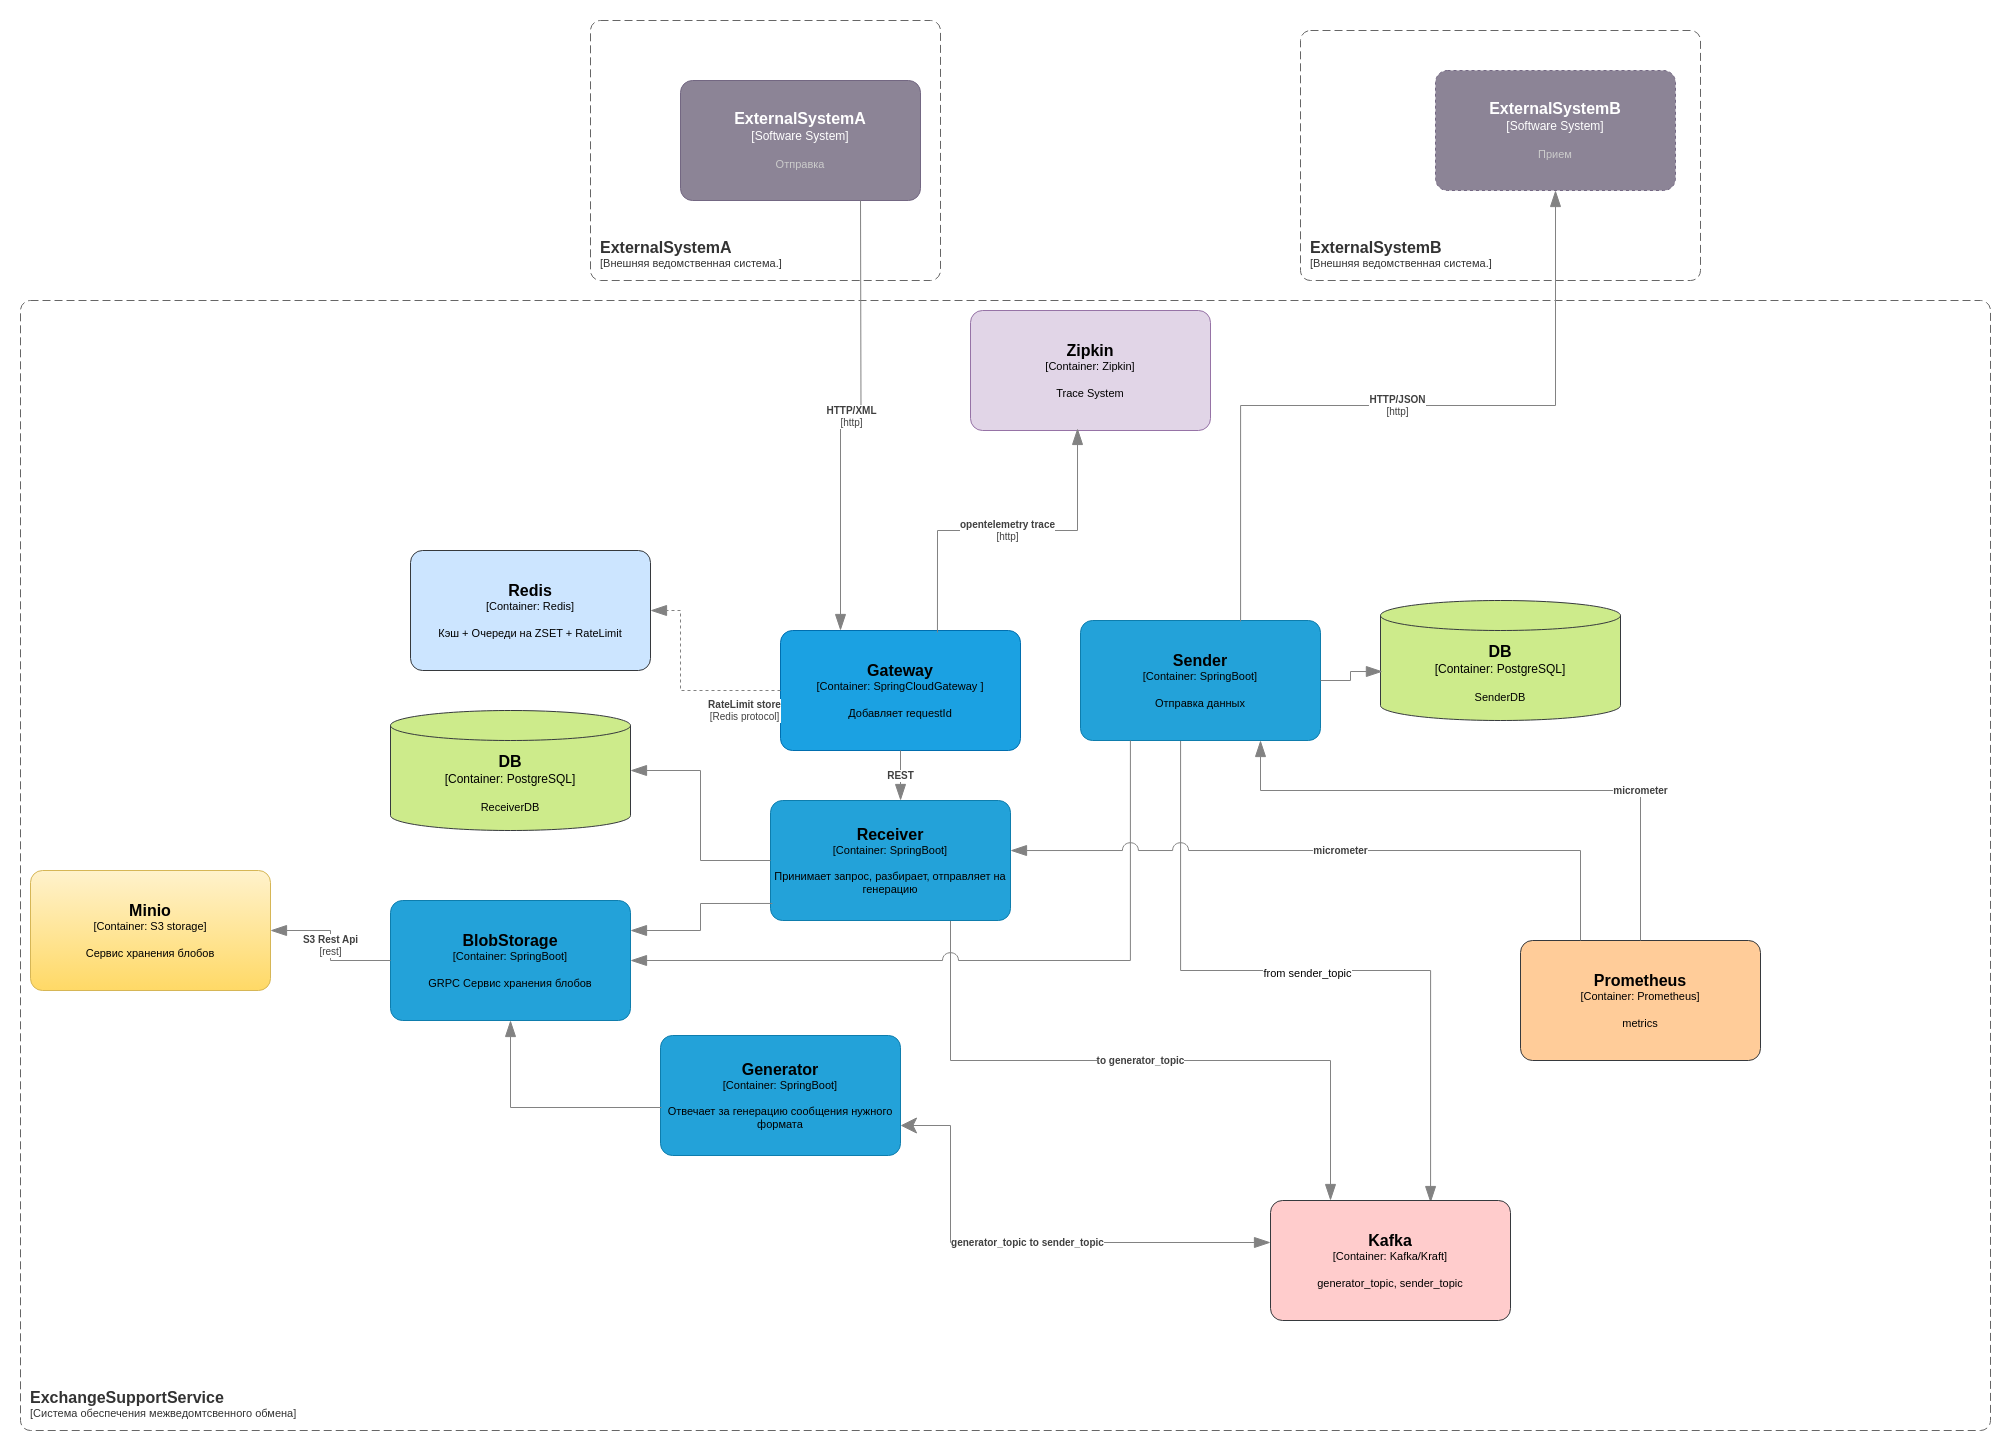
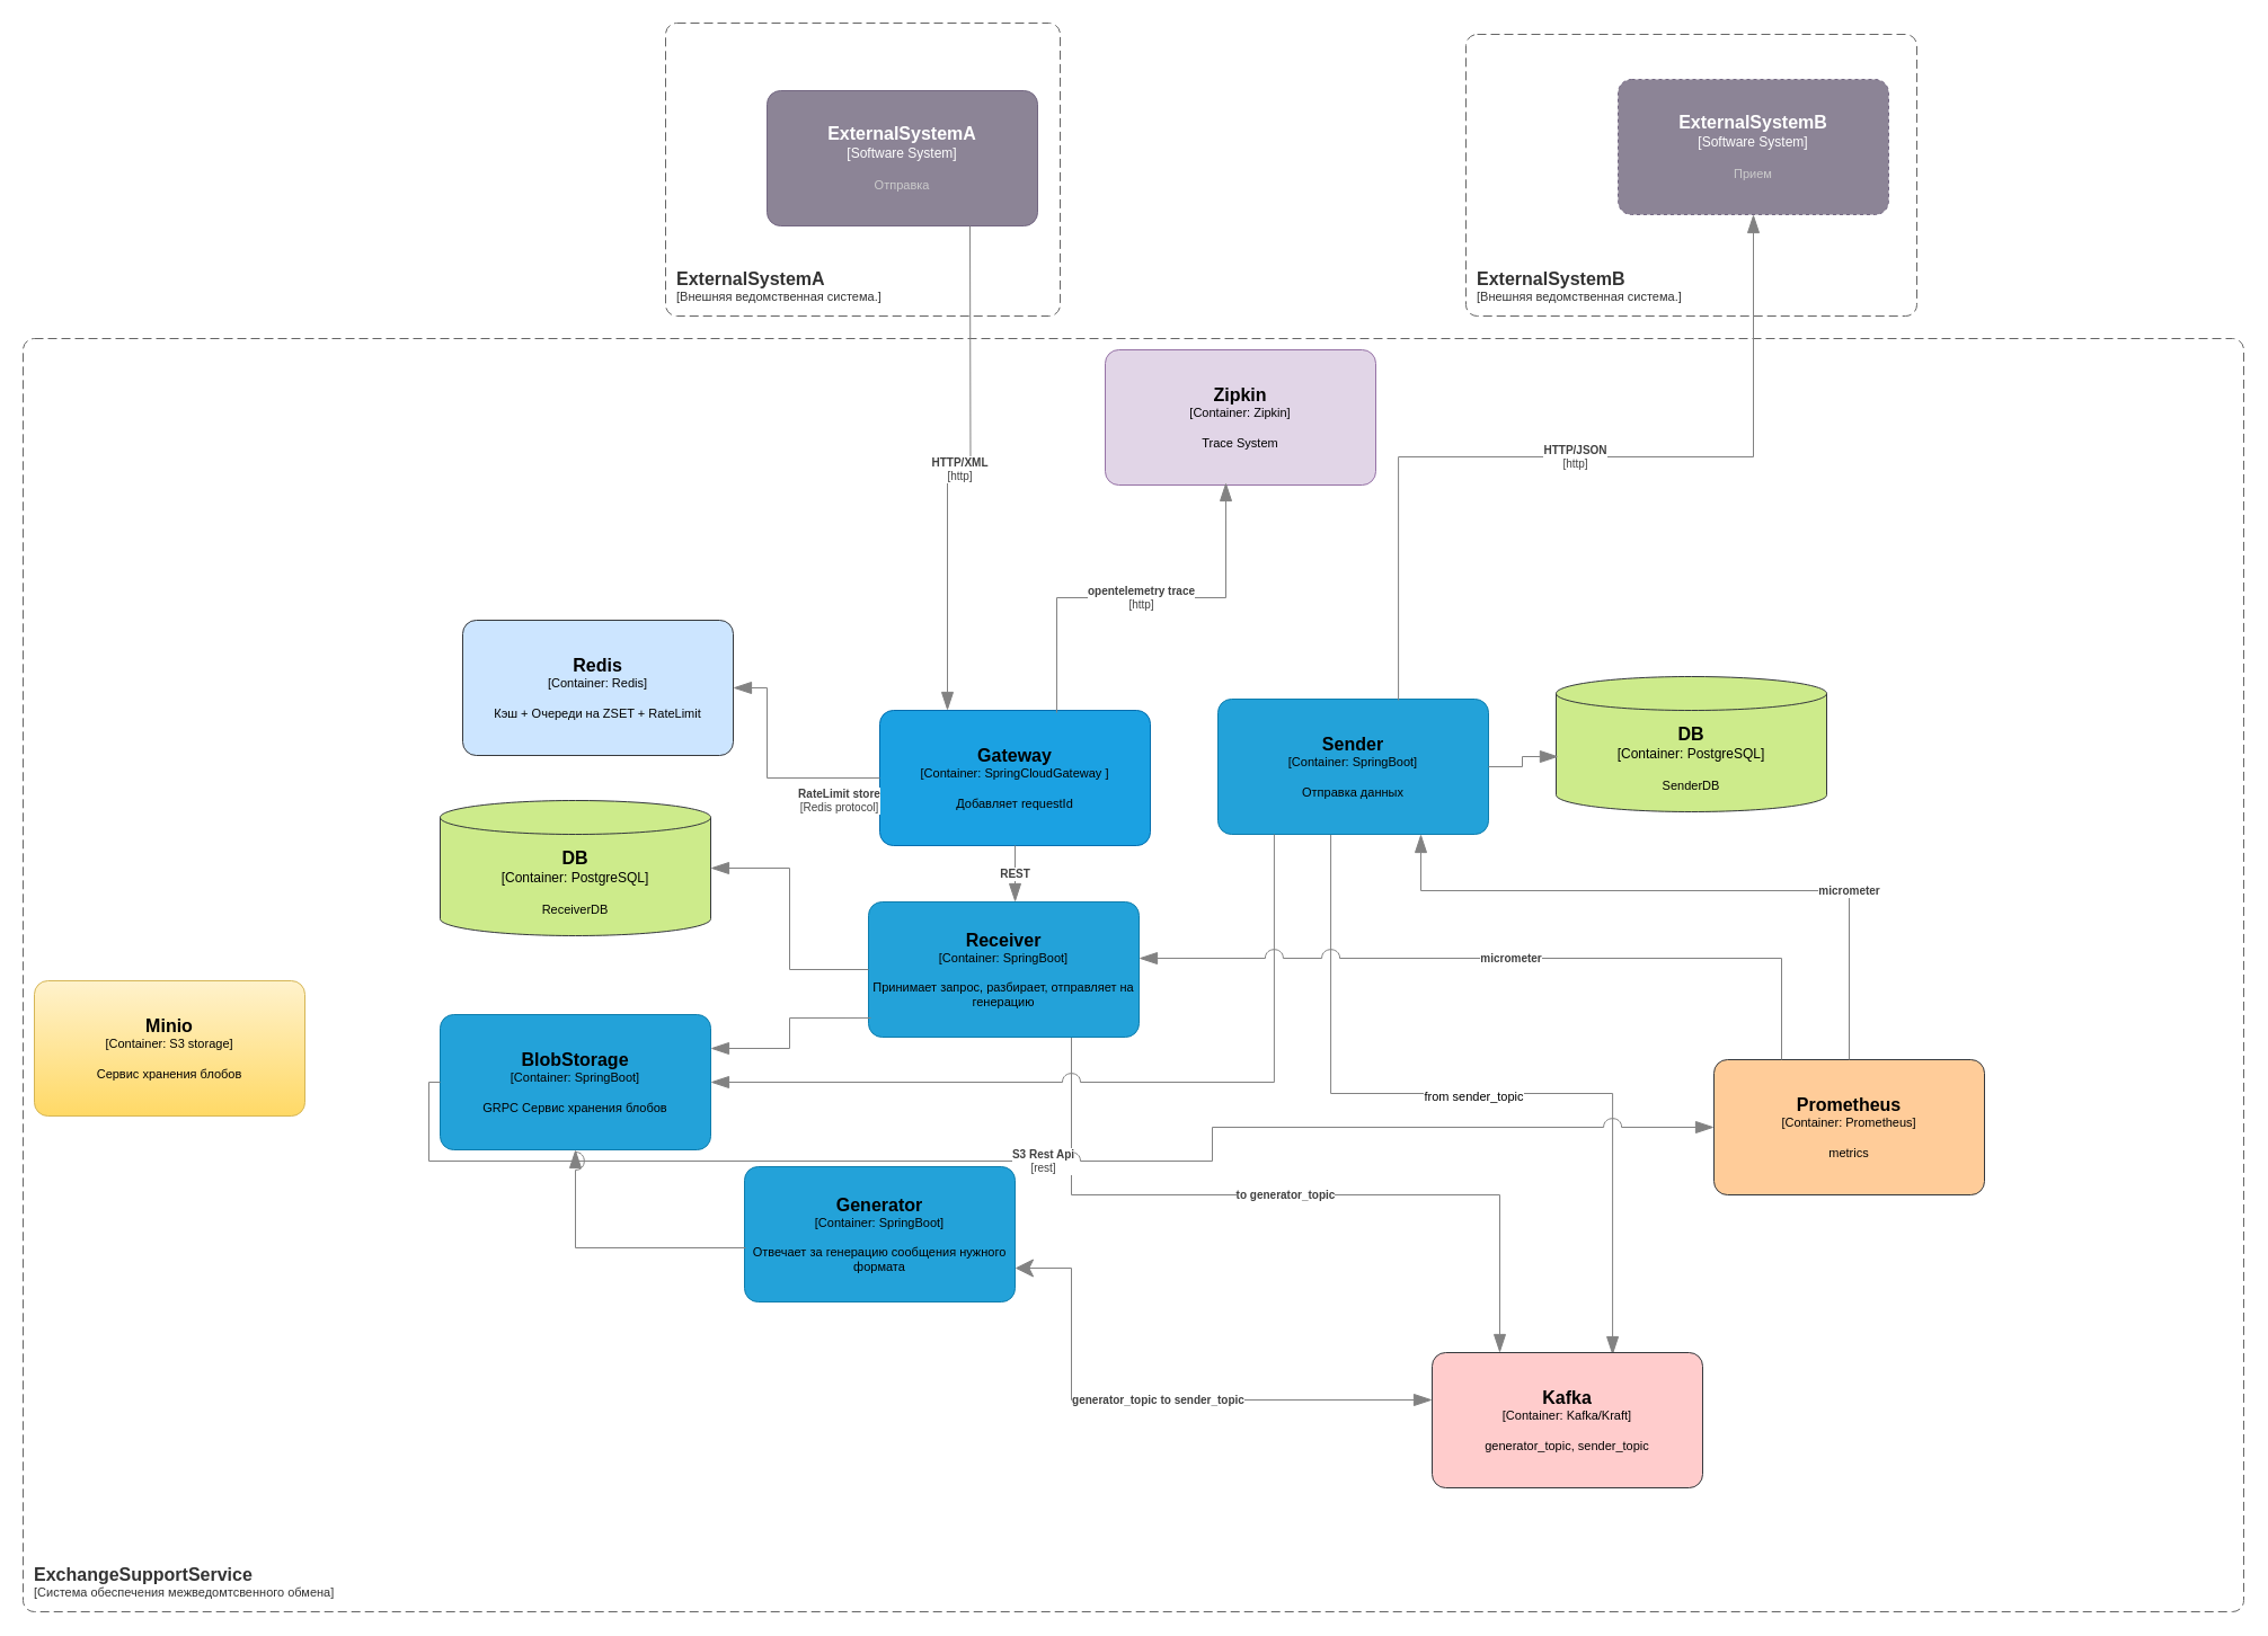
- <mxCell id="29" value="&lt;font style=&quot;font-size: 16px&quot;&gt;&lt;b&gt;Zipkin&lt;/b&gt;&lt;/font&gt;&lt;div&gt;[Container: Zipkin]&lt;/div&gt;&lt;br&gt;&lt;div&gt;&lt;font style=&quot;font-size: 11px&quot;&gt;&lt;font&gt;Trace System&lt;/font&gt;&lt;/font&gt;&lt;/div&gt;" style="rounded=1;whiteSpace=wrap;html=1;fontSize=11;labelBackgroundColor=none;fillColor=#e1d5e7;align=center;arcSize=10;strokeColor=#9673a6;metaEdit=1;resizable=0;points=[[0.25,0,0],[0.5,0,0],[0.75,0,0],[1,0.25,0],[1,0.5,0],[1,0.75,0],[0.75,1,0],[0.5,1,0],[0.25,1,0],[0,0.75,0],[0,0.5,0],[0,0.25,0]];" parent="1" vertex="1"><mxGeometry x="970" y="310" width="240" height="120" as="geometry" /></mxCell>
+ <mxCell id="29" value="&lt;font style=&quot;font-size: 16px&quot;&gt;&lt;b&gt;Zipkin&lt;/b&gt;&lt;/font&gt;&lt;div&gt;[Container: Zipkin]&lt;/div&gt;&lt;br&gt;&lt;div&gt;&lt;font style=&quot;font-size: 11px&quot;&gt;&lt;font&gt;Trace System&lt;/font&gt;&lt;/font&gt;&lt;/div&gt;" style="rounded=1;whiteSpace=wrap;html=1;fontSize=11;labelBackgroundColor=none;fillColor=#e1d5e7;align=center;arcSize=10;strokeColor=#9673a6;metaEdit=1;resizable=0;points=[[0.25,0,0],[0.5,0,0],[0.75,0,0],[1,0.25,0],[1,0.5,0],[1,0.75,0],[0.75,1,0],[0.5,1,0],[0.25,1,0],[0,0.75,0],[0,0.5,0],[0,0.25,0]];" parent="1" vertex="1"><mxGeometry x="980" y="310" width="240" height="120" as="geometry" /></mxCell>
- <mxCell id="32" value="&lt;div style=&quot;text-align: left&quot;&gt;&lt;div style=&quot;text-align: center&quot;&gt;&lt;b&gt;RateLimit store&lt;/b&gt;&lt;/div&gt;&lt;div style=&quot;text-align: center&quot;&gt;[Redis protocol]&lt;/div&gt;&lt;/div&gt;" style="endArrow=blockThin;html=1;fontSize=10;fontColor=#404040;strokeWidth=1;endFill=1;strokeColor=#828282;elbow=vertical;metaEdit=1;endSize=14;startSize=14;jumpStyle=arc;jumpSize=16;rounded=0;edgeStyle=orthogonalEdgeStyle;exitX=0;exitY=0.5;exitDx=0;exitDy=0;exitPerimeter=0;entryX=1;entryY=0.5;entryDx=0;entryDy=0;entryPerimeter=0;dashed=1;" parent="1" source="9" target="19" edge="1"><mxGeometry x="-0.654" y="20" width="240" relative="1" as="geometry"><mxPoint x="1300" as="sourcePoint" y="650" /><mxPoint x="1300" y="880" as="targetPoint" /><Array as="points"><mxPoint x="680" y="610" /></Array><mxPoint as="offset" /></mxGeometry></mxCell>
+ <mxCell id="32" value="&lt;div style=&quot;text-align: left&quot;&gt;&lt;div style=&quot;text-align: center&quot;&gt;&lt;b&gt;RateLimit store&lt;/b&gt;&lt;/div&gt;&lt;div style=&quot;text-align: center&quot;&gt;[Redis protocol]&lt;/div&gt;&lt;/div&gt;" style="endArrow=blockThin;html=1;fontSize=10;fontColor=#404040;strokeWidth=1;endFill=1;strokeColor=#828282;elbow=vertical;metaEdit=1;endSize=14;startSize=14;jumpStyle=arc;jumpSize=16;rounded=0;edgeStyle=orthogonalEdgeStyle;exitX=0;exitY=0.5;exitDx=0;exitDy=0;exitPerimeter=0;entryX=1;entryY=0.5;entryDx=0;entryDy=0;entryPerimeter=0;" parent="1" source="9" target="19" edge="1"><mxGeometry x="-0.654" y="20" width="240" relative="1" as="geometry"><mxPoint x="1300" as="sourcePoint" y="650" /><mxPoint x="1300" y="880" as="targetPoint" /><Array as="points"><mxPoint x="680" y="610" /></Array><mxPoint as="offset" /></mxGeometry></mxCell>
- <mxCell id="16" value="&lt;div style=&quot;text-align: left&quot;&gt;&lt;div style=&quot;text-align: center&quot;&gt;&lt;b&gt;S3 Rest Api&lt;/b&gt;&lt;/div&gt;&lt;div style=&quot;text-align: center&quot;&gt;[rest]&lt;/div&gt;&lt;/div&gt;" style="endArrow=blockThin;html=1;fontSize=10;fontColor=#404040;strokeWidth=1;endFill=1;strokeColor=#828282;elbow=vertical;metaEdit=1;endSize=14;startSize=14;jumpStyle=arc;jumpSize=16;rounded=0;edgeStyle=orthogonalEdgeStyle;entryX=1;entryY=0.5;entryDx=0;entryDy=0;entryPerimeter=0;exitX=0;exitY=0.5;exitDx=0;exitDy=0;exitPerimeter=0;" parent="1" source="13" target="15" edge="1"><mxGeometry width="240" relative="1" as="geometry"><mxPoint x="390" y="970" as="sourcePoint" /><mxPoint x="1090" y="1060" as="targetPoint" /></mxGeometry></mxCell>
+ <mxCell id="16" value="&lt;div style=&quot;text-align: left&quot;&gt;&lt;div style=&quot;text-align: center&quot;&gt;&lt;b&gt;S3 Rest Api&lt;/b&gt;&lt;/div&gt;&lt;div style=&quot;text-align: center&quot;&gt;[rest]&lt;/div&gt;&lt;/div&gt;" style="endArrow=blockThin;html=1;fontSize=10;fontColor=#404040;strokeWidth=1;endFill=1;strokeColor=#828282;elbow=vertical;metaEdit=1;endSize=14;startSize=14;jumpStyle=arc;jumpSize=16;rounded=0;edgeStyle=orthogonalEdgeStyle;exitX=0;exitY=0.5;exitDx=0;exitDy=0;exitPerimeter=0;" parent="1" source="13" target="21" edge="1"><mxGeometry width="240" relative="1" as="geometry"><mxPoint x="390" y="970" as="sourcePoint" /><mxPoint x="1090" y="1060" as="targetPoint" /></mxGeometry></mxCell>
